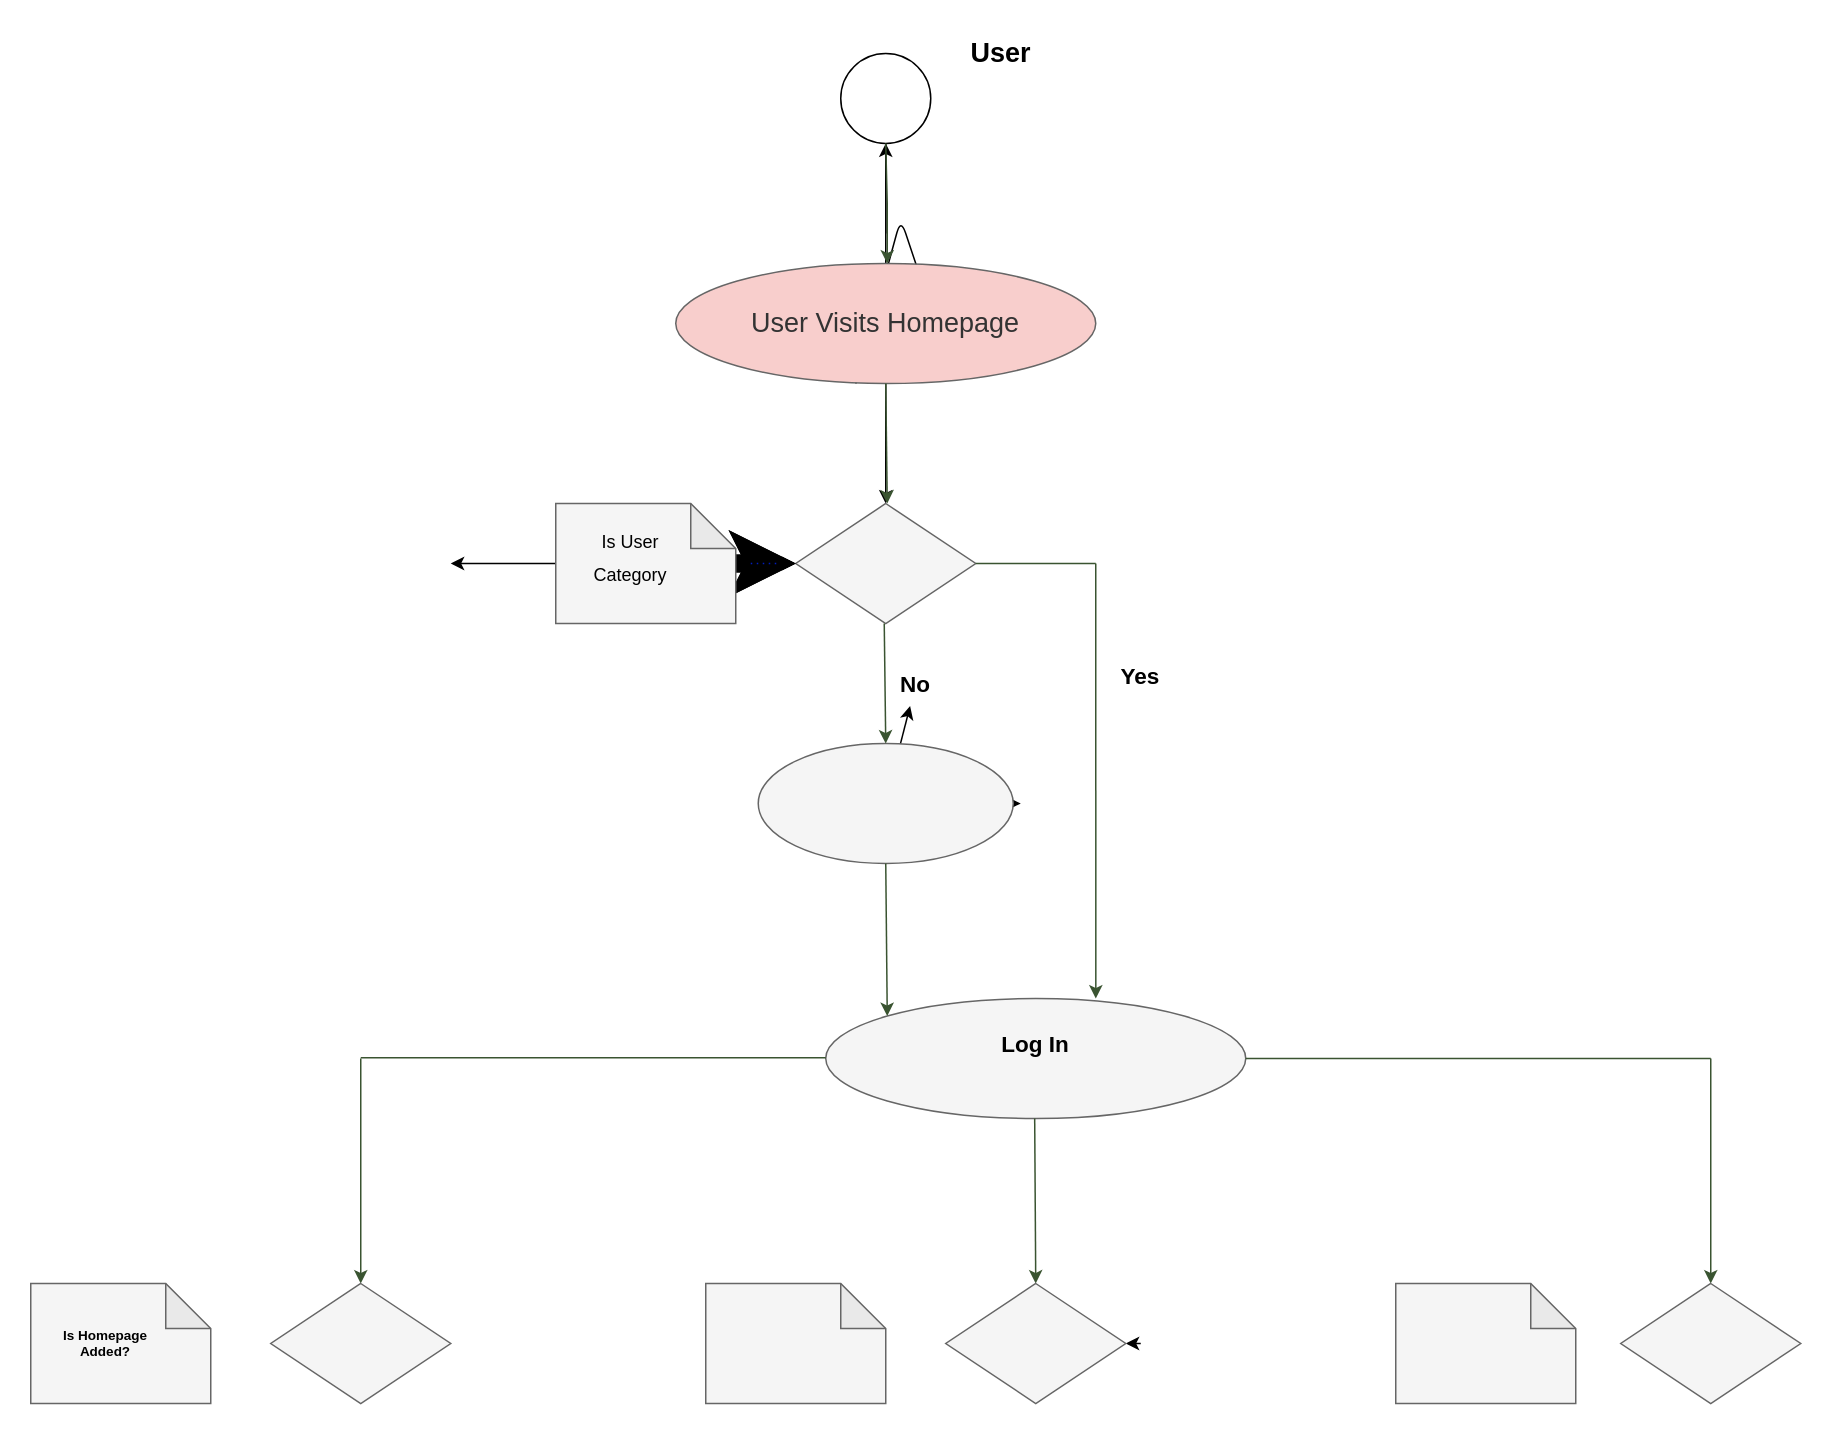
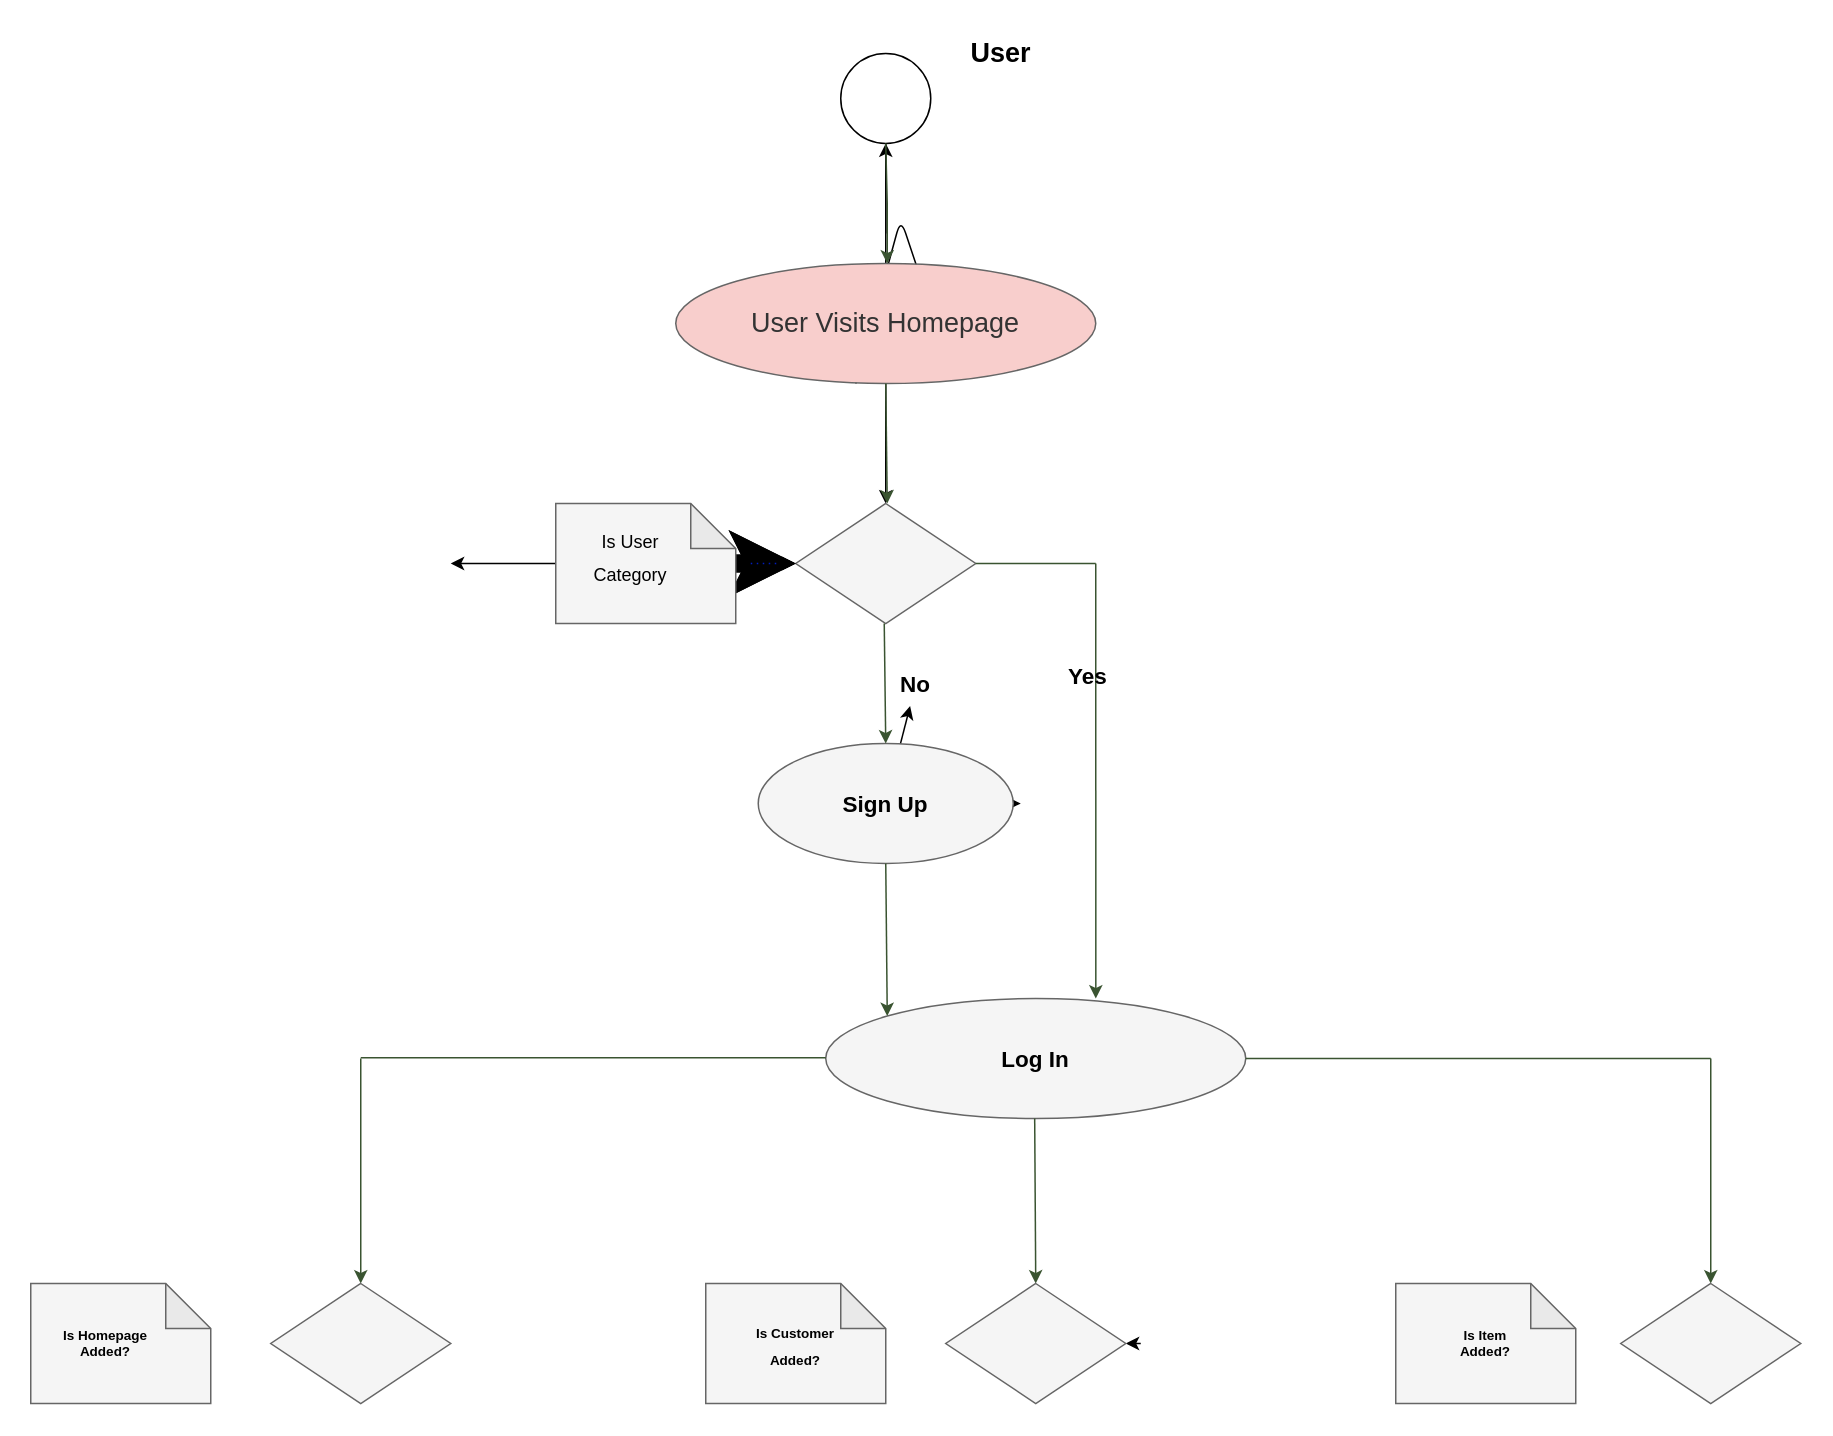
- <mxCell id="31" value="&lt;b&gt;Yes&lt;/b&gt;" style="text;html=1;strokeColor=none;fillColor=none;align=center;verticalAlign=middle;whiteSpace=wrap;rounded=0;fillStyle=auto;fontSize=15;fontColor=#000000;" parent="1" vertex="1"><mxGeometry x="730" y="435" width="60" height="30" as="geometry" /></mxCell>
+ <mxCell id="31" value="&lt;b&gt;Yes&lt;/b&gt;" style="text;html=1;strokeColor=none;fillColor=none;align=center;verticalAlign=middle;whiteSpace=wrap;rounded=0;fillStyle=auto;fontSize=15;fontColor=#000000;" parent="1" vertex="1"><mxGeometry x="695" y="435" width="60" height="30" as="geometry" /></mxCell>
+ <mxCell id="21" value="&lt;b&gt;&lt;font style=&quot;font-size: 15px;&quot;&gt;Sign Up&lt;/font&gt;&lt;/b&gt;" style="text;html=1;strokeColor=none;fillColor=none;align=center;verticalAlign=middle;whiteSpace=wrap;rounded=0;fontSize=12;fontColor=#000000;" parent="1" vertex="1"><mxGeometry x="560" y="520" width="60" height="30" as="geometry" /></mxCell>
- <mxCell id="24" value="&lt;b&gt;Log In&lt;/b&gt;" style="text;html=1;strokeColor=none;fillColor=none;align=center;verticalAlign=middle;whiteSpace=wrap;rounded=0;fontSize=15;fontColor=#000000;" parent="1" vertex="1"><mxGeometry x="660" y="680" width="60" height="30" as="geometry" /></mxCell>
+ <mxCell id="24" value="&lt;b&gt;Log In&lt;/b&gt;" style="text;html=1;strokeColor=none;fillColor=none;align=center;verticalAlign=middle;whiteSpace=wrap;rounded=0;fontSize=15;fontColor=#000000;" parent="1" vertex="1"><mxGeometry x="660" y="690" width="60" height="30" as="geometry" /></mxCell>
+ <mxCell id="44" value="&lt;font size=&quot;1&quot;&gt;&lt;b style=&quot;font-size: 9px;&quot;&gt;Is Customer Added?&lt;/b&gt;&lt;/font&gt;" style="text;html=1;strokeColor=none;fillColor=none;align=center;verticalAlign=middle;whiteSpace=wrap;rounded=0;fillStyle=auto;fontSize=15;fontColor=#000000;" parent="1" vertex="1"><mxGeometry x="500" y="880" width="60" height="30" as="geometry" /></mxCell>
+ <mxCell id="46" value="&lt;b&gt;Is Item Added?&lt;/b&gt;" style="text;html=1;strokeColor=none;fillColor=none;align=center;verticalAlign=middle;whiteSpace=wrap;rounded=0;fillStyle=auto;fontSize=9;fontColor=#000000;" parent="1" vertex="1"><mxGeometry x="960" y="880" width="60" height="30" as="geometry" /></mxCell>
